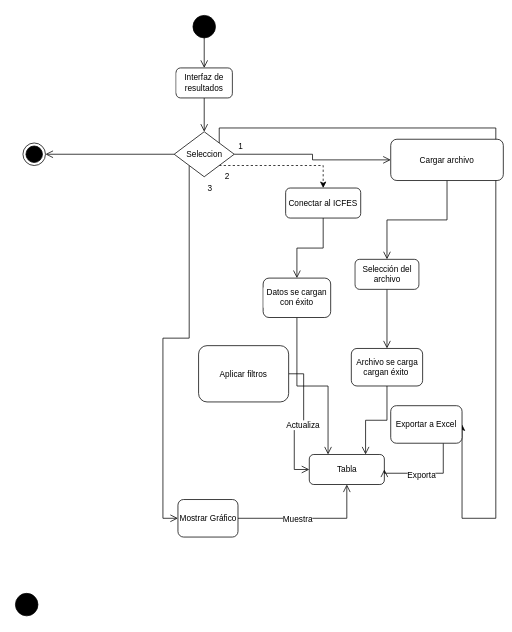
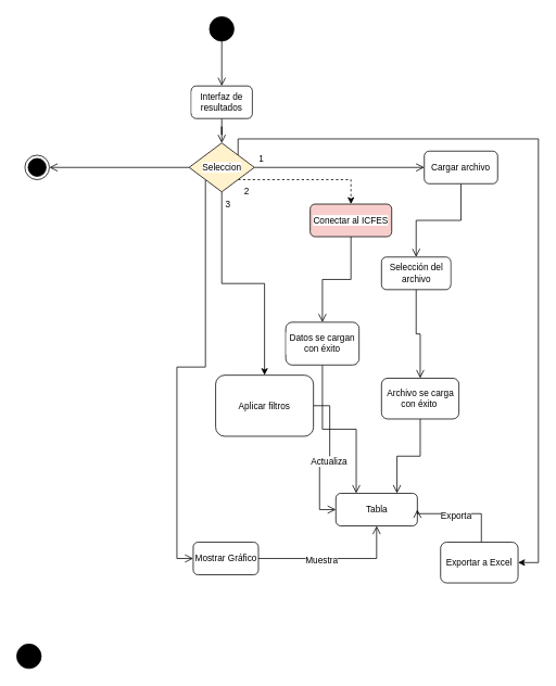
- <mxCell id="5" value="Interfaz de resultados" style="rounded=1;whiteSpace=wrap;html=1;fontFamily=Helvetica;fontSize=11;fontColor=default;labelBackgroundColor=default;" vertex="1" parent="1"><mxGeometry x="234" y="90" width="75" height="40" as="geometry" /></mxCell>
+ <mxCell id="5" value="Interfaz de resultados" style="rounded=1;whiteSpace=wrap;html=1;fontFamily=Helvetica;fontSize=11;fontColor=default;labelBackgroundColor=default;" vertex="1" parent="1"><mxGeometry x="234" y="105" width="75" height="40" as="geometry" /></mxCell>
- <mxCell id="12" value="Seleccion" style="rhombus;whiteSpace=wrap;html=1;fontFamily=Helvetica;fontSize=11;fontColor=default;labelBackgroundColor=default;" vertex="1" parent="1"><mxGeometry x="231.5" y="175" width="80" height="60" as="geometry" /></mxCell>
+ <mxCell id="12" value="Seleccion" style="rhombus;whiteSpace=wrap;html=1;fontFamily=Helvetica;fontSize=11;fontColor=default;labelBackgroundColor=default;fillColor=#fff2cc;" vertex="1" parent="1"><mxGeometry x="231.5" y="175" width="80" height="60" as="geometry" /></mxCell>
- <mxCell id="15" value="Cargar archivo" style="rounded=1;whiteSpace=wrap;html=1;fontFamily=Helvetica;fontSize=11;fontColor=default;labelBackgroundColor=default;" vertex="1" parent="1"><mxGeometry x="520" y="185" width="150" height="55" as="geometry" /></mxCell>
+ <mxCell id="15" value="Cargar archivo" style="rounded=1;whiteSpace=wrap;html=1;fontFamily=Helvetica;fontSize=11;fontColor=default;labelBackgroundColor=default;" vertex="1" parent="1"><mxGeometry x="520" y="185" width="90" height="40" as="geometry" /></mxCell>
- <mxCell id="21" value="Conectar al ICFES" style="rounded=1;whiteSpace=wrap;html=1;fontFamily=Helvetica;fontSize=11;fontColor=default;labelBackgroundColor=default;" vertex="1" parent="1"><mxGeometry x="380" y="250" width="100" height="40" as="geometry" /></mxCell>
+ <mxCell id="21" value="Conectar al ICFES" style="rounded=1;whiteSpace=wrap;html=1;fontFamily=Helvetica;fontSize=11;fontColor=default;labelBackgroundColor=default;fillColor=#f8cecc;" vertex="1" parent="1"><mxGeometry x="380" y="250" width="100" height="40" as="geometry" /></mxCell>
+ <mxCell id="9" style="edgeStyle=orthogonalEdgeStyle;rounded=0;orthogonalLoop=1;jettySize=auto;html=1;exitX=0.5;exitY=1;exitDx=0;exitDy=0;entryX=0.5;entryY=0;entryDx=0;entryDy=0;" edge="1" parent="1" source="12" target="27"><mxGeometry relative="1" as="geometry" /></mxCell>
- <mxCell id="17" value="Selección del archivo" style="rounded=1;whiteSpace=wrap;html=1;fontFamily=Helvetica;fontSize=11;fontColor=default;labelBackgroundColor=default;" vertex="1" parent="1"><mxGeometry x="472.5" y="345" width="85" height="40" as="geometry" /></mxCell>
+ <mxCell id="17" value="Selección del archivo" style="rounded=1;whiteSpace=wrap;html=1;fontFamily=Helvetica;fontSize=11;fontColor=default;labelBackgroundColor=default;" vertex="1" parent="1"><mxGeometry x="467.5" y="315" width="85" height="40" as="geometry" /></mxCell>
- <mxCell id="23" value="Datos se cargan con éxito" style="rounded=1;whiteSpace=wrap;html=1;fontFamily=Helvetica;fontSize=11;fontColor=default;labelBackgroundColor=default;" vertex="1" parent="1"><mxGeometry x="350" y="370" width="90" height="52.5" as="geometry" /></mxCell>
+ <mxCell id="23" value="Datos se cargan con éxito" style="rounded=1;whiteSpace=wrap;html=1;fontFamily=Helvetica;fontSize=11;fontColor=default;labelBackgroundColor=default;" vertex="1" parent="1"><mxGeometry x="350" y="395" width="90" height="52.5" as="geometry" /></mxCell>
- <mxCell id="19" value="Archivo se carga cargan éxito&amp;nbsp;" style="rounded=1;whiteSpace=wrap;html=1;fontFamily=Helvetica;fontSize=11;fontColor=default;labelBackgroundColor=default;" vertex="1" parent="1"><mxGeometry x="467.5" y="463.75" width="95" height="50" as="geometry" /></mxCell>
+ <mxCell id="19" value="Archivo se carga con éxito&amp;nbsp;" style="rounded=1;whiteSpace=wrap;html=1;fontFamily=Helvetica;fontSize=11;fontColor=default;labelBackgroundColor=default;" vertex="1" parent="1"><mxGeometry x="467.5" y="463.75" width="95" height="50" as="geometry" /></mxCell>
- <mxCell id="36" value="Exportar a Excel" style="rounded=1;whiteSpace=wrap;html=1;fontFamily=Helvetica;fontSize=11;fontColor=default;labelBackgroundColor=default;" vertex="1" parent="1"><mxGeometry x="520" y="540" width="95" height="50" as="geometry" /></mxCell>
+ <mxCell id="36" value="Exportar a Excel" style="rounded=1;whiteSpace=wrap;html=1;fontFamily=Helvetica;fontSize=11;fontColor=default;labelBackgroundColor=default;" vertex="1" parent="1"><mxGeometry x="540" y="665" width="95" height="50" as="geometry" /></mxCell>
- <mxCell id="33" value="Mostrar Gráfico" style="rounded=1;whiteSpace=wrap;html=1;fontFamily=Helvetica;fontSize=11;fontColor=default;labelBackgroundColor=default;" vertex="1" parent="1"><mxGeometry x="236.5" y="665" width="80" height="50" as="geometry" /></mxCell>
+ <mxCell id="33" value="Mostrar Gráfico" style="rounded=1;whiteSpace=wrap;html=1;fontFamily=Helvetica;fontSize=11;fontColor=default;labelBackgroundColor=default;" vertex="1" parent="1"><mxGeometry x="236.5" y="665" width="80" height="40" as="geometry" /></mxCell>
